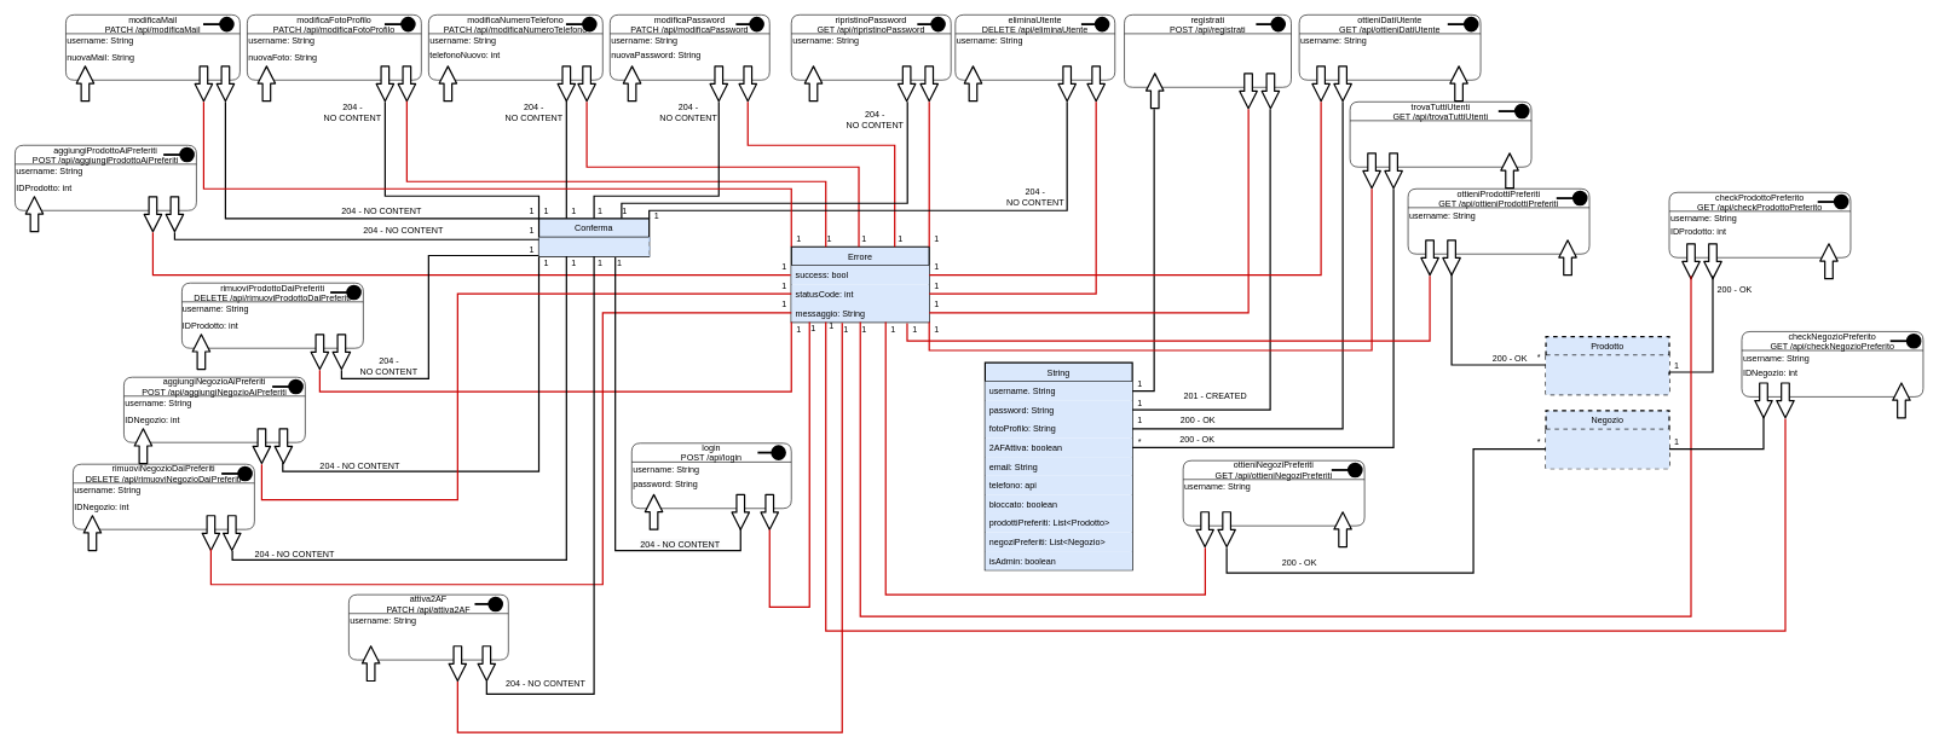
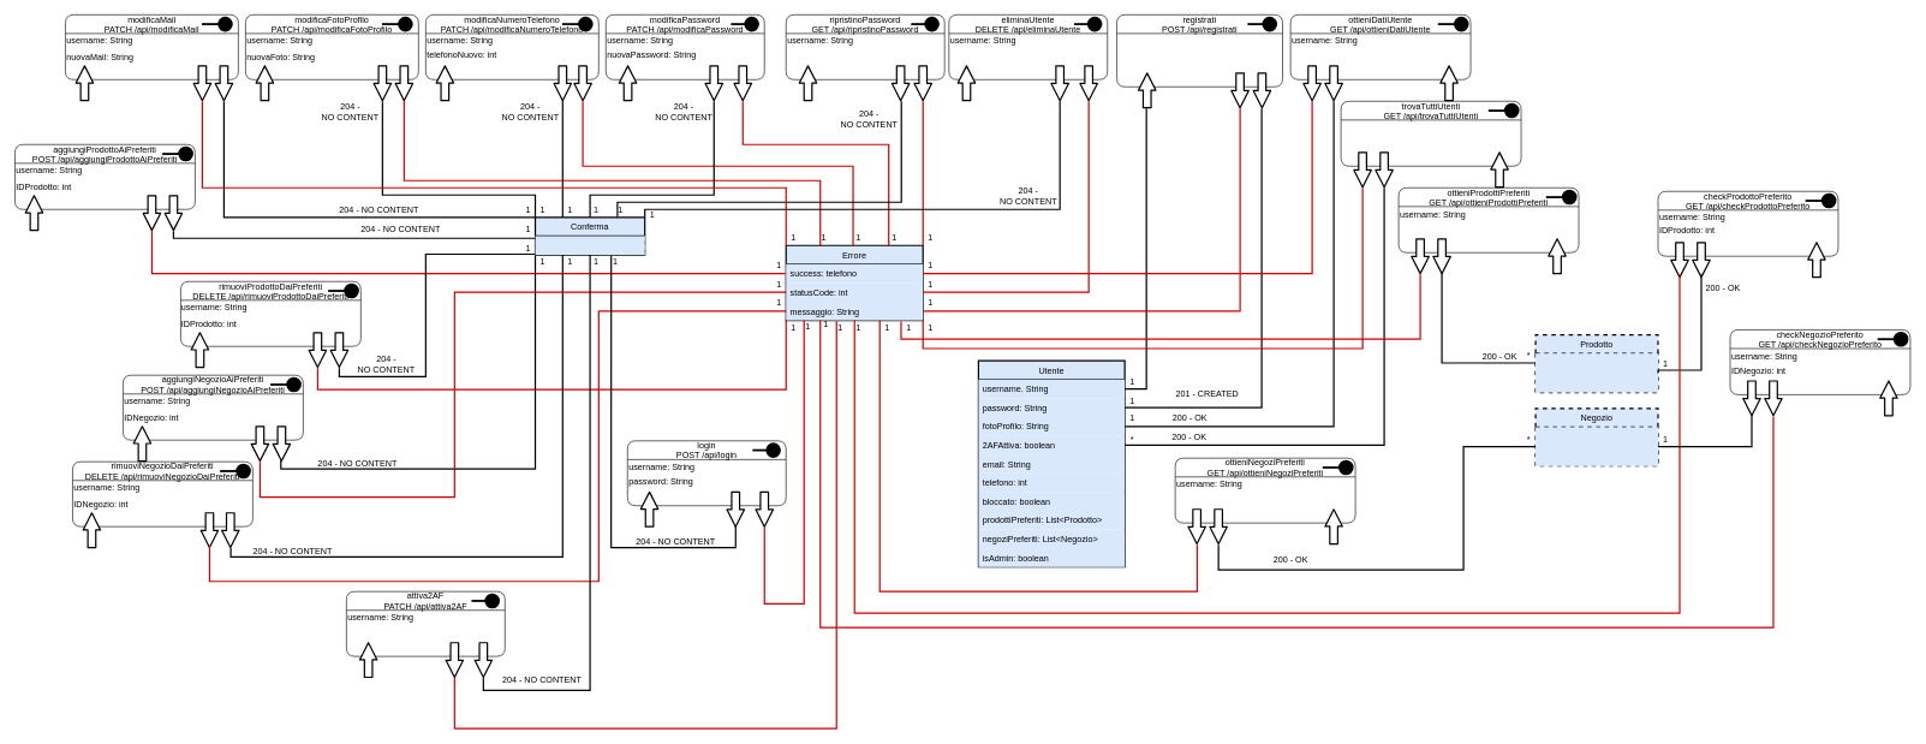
- <mxCell id="14" value="success: bool" style="text;align=left;verticalAlign=top;spacingLeft=4;spacingRight=4;overflow=hidden;rotatable=0;points=[[0,0.5],[1,0.5]];portConstraint=eastwest;fillColor=#dae8fc;" parent="13" vertex="1"><mxGeometry y="26" width="190" height="26" as="geometry" /></mxCell>
+ <mxCell id="14" value="success: telefono" style="text;align=left;verticalAlign=top;spacingLeft=4;spacingRight=4;overflow=hidden;rotatable=0;points=[[0,0.5],[1,0.5]];portConstraint=eastwest;fillColor=#dae8fc;" parent="13" vertex="1"><mxGeometry y="26" width="190" height="26" as="geometry" /></mxCell>
- <mxCell id="2" value="String" style="swimlane;fontStyle=0;align=center;verticalAlign=top;childLayout=stackLayout;horizontal=1;startSize=26;horizontalStack=0;resizeParent=1;resizeLast=0;collapsible=1;marginBottom=0;rounded=0;shadow=0;strokeWidth=2;fillColor=#dae8fc;" parent="1" vertex="1"><mxGeometry x="1357" y="500" width="203" height="286" as="geometry"><mxRectangle x="870" y="640" width="160" height="26" as="alternateBounds" /></mxGeometry></mxCell>
+ <mxCell id="2" value="Utente" style="swimlane;fontStyle=0;align=center;verticalAlign=top;childLayout=stackLayout;horizontal=1;startSize=26;horizontalStack=0;resizeParent=1;resizeLast=0;collapsible=1;marginBottom=0;rounded=0;shadow=0;strokeWidth=2;fillColor=#dae8fc;" parent="1" vertex="1"><mxGeometry x="1357" y="500" width="203" height="286" as="geometry"><mxRectangle x="870" y="640" width="160" height="26" as="alternateBounds" /></mxGeometry></mxCell>
- <mxCell id="8" value="telefono: api" style="text;align=left;verticalAlign=top;spacingLeft=4;spacingRight=4;overflow=hidden;rotatable=0;points=[[0,0.5],[1,0.5]];portConstraint=eastwest;rounded=0;shadow=0;html=0;fillColor=#dae8fc;" parent="2" vertex="1"><mxGeometry y="156" width="203" height="26" as="geometry" /></mxCell>
+ <mxCell id="8" value="telefono: int" style="text;align=left;verticalAlign=top;spacingLeft=4;spacingRight=4;overflow=hidden;rotatable=0;points=[[0,0.5],[1,0.5]];portConstraint=eastwest;rounded=0;shadow=0;html=0;fillColor=#dae8fc;" parent="2" vertex="1"><mxGeometry y="156" width="203" height="26" as="geometry" /></mxCell>
